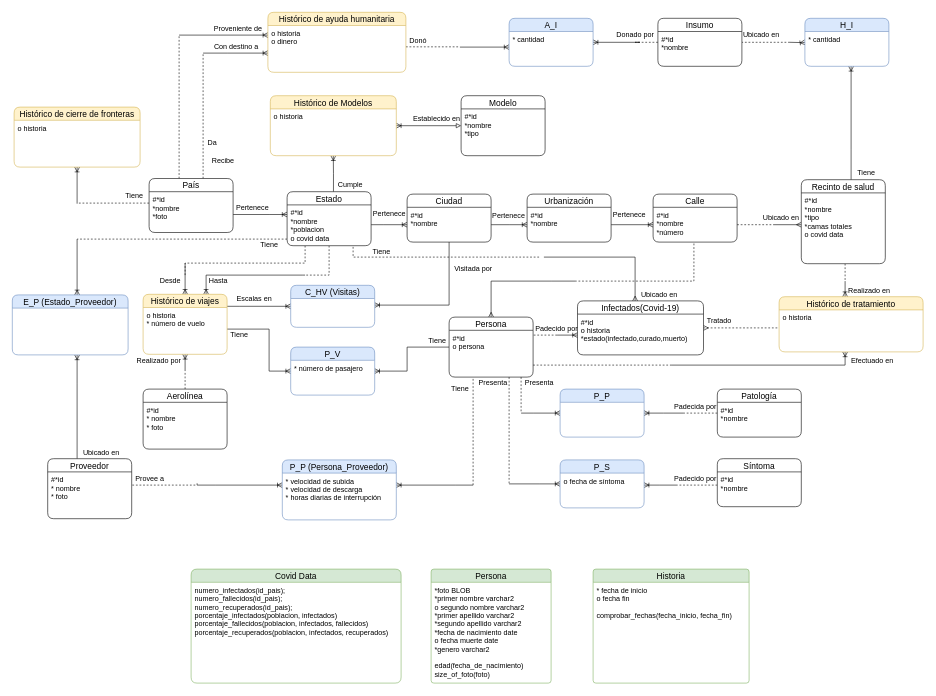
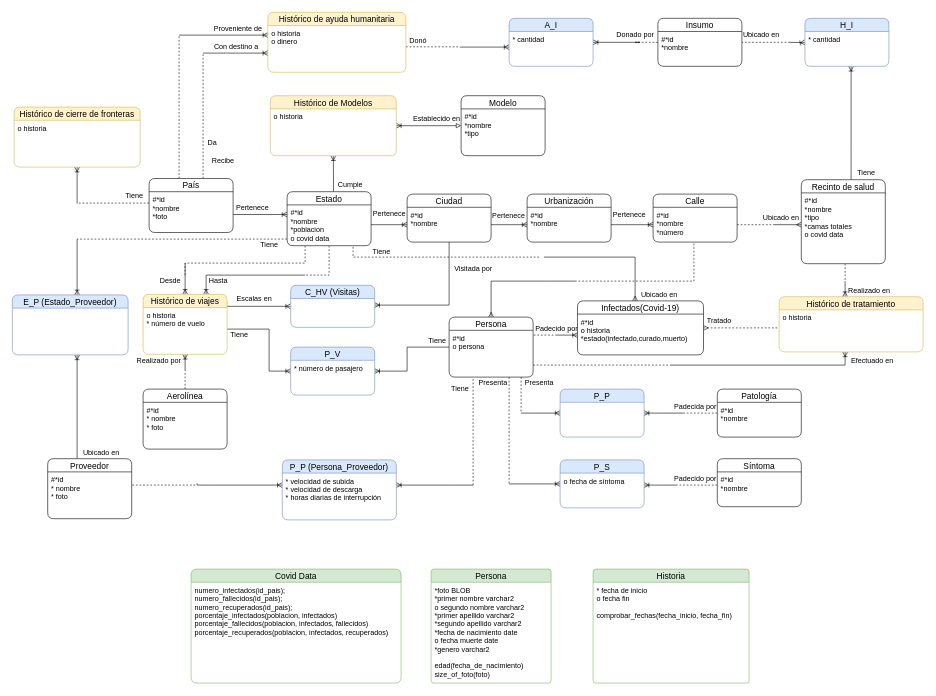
- <mxCell id="146" value="Provee a" style="text;html=1;align=center;verticalAlign=middle;resizable=0;points=[];autosize=1;" parent="1" vertex="1"><mxGeometry x="219" y="787" width="60" height="20" as="geometry" /></mxCell>
